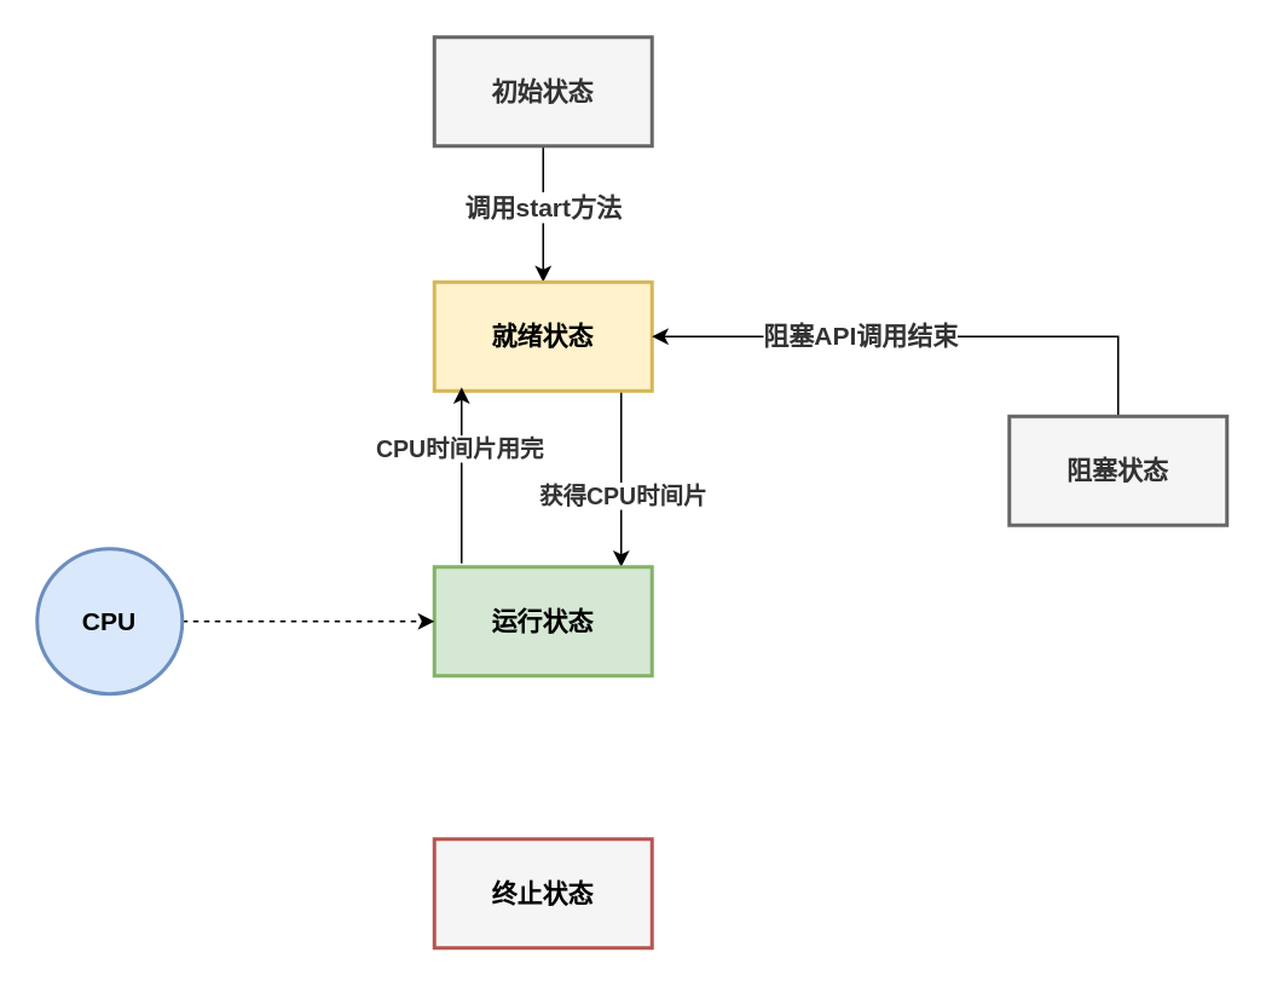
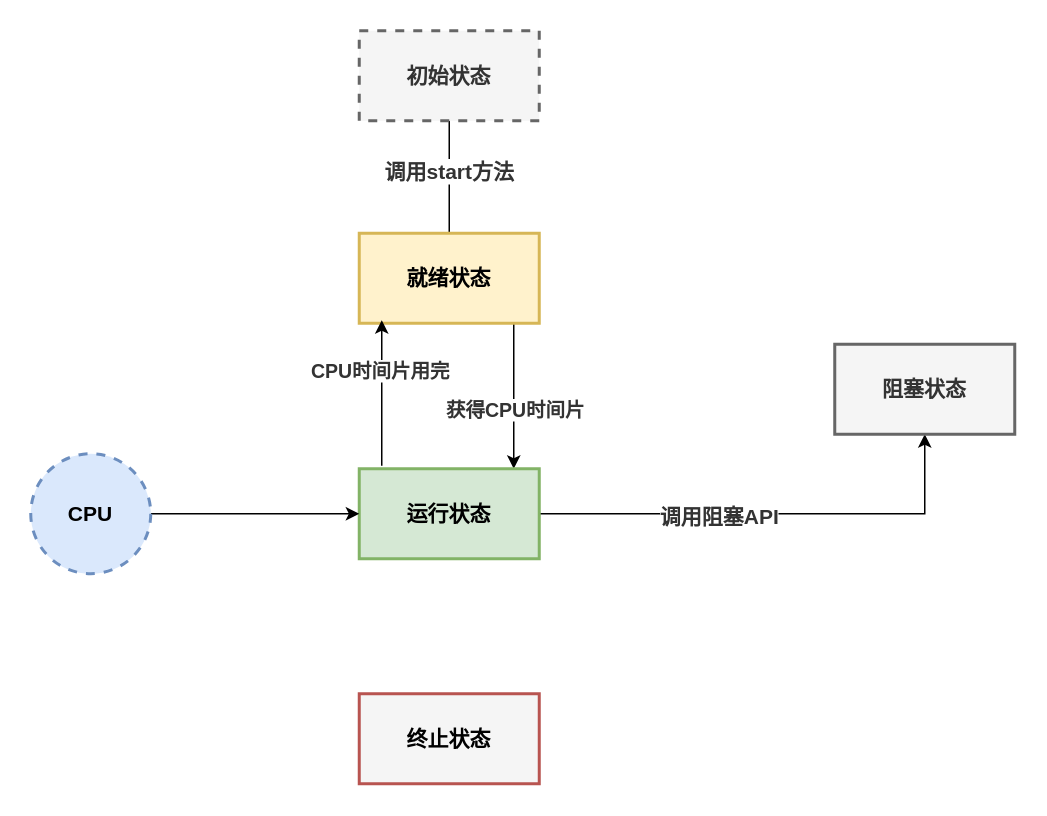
- <mxCell id="4" value="&lt;font style=&quot;font-size: 14px;&quot;&gt;&lt;b&gt;初始状态&lt;/b&gt;&lt;/font&gt;" style="rounded=0;whiteSpace=wrap;html=1;strokeWidth=2;fillColor=#f5f5f5;fontColor=#333333;strokeColor=#666666;" parent="1" vertex="1"><mxGeometry x="239" y="20" width="120" height="60" as="geometry" /></mxCell>
+ <mxCell id="4" value="&lt;font style=&quot;font-size: 14px;&quot;&gt;&lt;b&gt;初始状态&lt;/b&gt;&lt;/font&gt;" style="rounded=0;whiteSpace=wrap;html=1;strokeWidth=2;fillColor=#f5f5f5;fontColor=#333333;strokeColor=#666666;dashed=1;" parent="1" vertex="1"><mxGeometry x="239" y="20" width="120" height="60" as="geometry" /></mxCell>
- <mxCell id="2" style="edgeStyle=orthogonalEdgeStyle;rounded=0;orthogonalLoop=1;jettySize=auto;html=1;entryX=0.5;entryY=0;entryDx=0;entryDy=0;fontFamily=Helvetica;fontSize=12;fontColor=#333333;" parent="1" source="4" target="7" edge="1"><mxGeometry relative="1" as="geometry" /></mxCell>
+ <mxCell id="2" style="edgeStyle=orthogonalEdgeStyle;rounded=0;orthogonalLoop=1;jettySize=auto;html=1;entryX=0.5;entryY=0;entryDx=0;entryDy=0;fontFamily=Helvetica;fontSize=12;fontColor=#333333;endArrow=none;" parent="1" source="4" target="7" edge="1"><mxGeometry relative="1" as="geometry" /></mxCell>
- <mxCell id="15" style="edgeStyle=orthogonalEdgeStyle;rounded=0;orthogonalLoop=1;jettySize=auto;html=1;entryX=1;entryY=0.5;entryDx=0;entryDy=0;fontFamily=Helvetica;fontSize=12;fontColor=#333333;exitX=0.5;exitY=0;exitDx=0;exitDy=0;" parent="1" source="17" target="7" edge="1"><mxGeometry relative="1" as="geometry" /></mxCell>
- <mxCell id="16" value="&lt;font style=&quot;font-size: 14px;&quot;&gt;&lt;b style=&quot;&quot;&gt;阻塞API调用结束&lt;/b&gt;&lt;/font&gt;" style="edgeLabel;html=1;align=center;verticalAlign=middle;resizable=0;points=[];rounded=0;strokeColor=#666666;strokeWidth=2;fontFamily=Helvetica;fontSize=12;fontColor=#333333;fillColor=#FFFFFF;" parent="15" vertex="1" connectable="0"><mxGeometry x="0.244" y="-1" relative="1" as="geometry"><mxPoint as="offset" /></mxGeometry></mxCell>
- <mxCell id="14" value="&lt;b&gt;&lt;font style=&quot;font-size: 14px;&quot;&gt;CPU&lt;/font&gt;&lt;/b&gt;" style="ellipse;whiteSpace=wrap;html=1;aspect=fixed;rounded=0;strokeColor=#6c8ebf;strokeWidth=2;align=center;verticalAlign=middle;fontFamily=Helvetica;fontSize=12;fillColor=#dae8fc;" parent="1" vertex="1"><mxGeometry x="20" y="302" width="80" height="80" as="geometry" /></mxCell>
+ <mxCell id="14" value="&lt;b&gt;&lt;font style=&quot;font-size: 14px;&quot;&gt;CPU&lt;/font&gt;&lt;/b&gt;" style="ellipse;whiteSpace=wrap;html=1;aspect=fixed;rounded=0;strokeColor=#6c8ebf;strokeWidth=2;align=center;verticalAlign=middle;fontFamily=Helvetica;fontSize=12;fillColor=#dae8fc;dashed=1;" parent="1" vertex="1"><mxGeometry x="20" y="302" width="80" height="80" as="geometry" /></mxCell>
- <mxCell id="13" style="rounded=0;orthogonalLoop=1;jettySize=auto;html=1;entryX=0;entryY=0.5;entryDx=0;entryDy=0;fontFamily=Helvetica;fontSize=12;fontColor=#333333;dashed=1;" parent="1" source="14" target="12" edge="1"><mxGeometry relative="1" as="geometry" /></mxCell>
+ <mxCell id="13" style="rounded=0;orthogonalLoop=1;jettySize=auto;html=1;entryX=0;entryY=0.5;entryDx=0;entryDy=0;fontFamily=Helvetica;fontSize=12;fontColor=#333333;" parent="1" source="14" target="12" edge="1"><mxGeometry relative="1" as="geometry" /></mxCell>
+ <mxCell id="10" style="edgeStyle=orthogonalEdgeStyle;rounded=0;orthogonalLoop=1;jettySize=auto;html=1;entryX=0.5;entryY=1;entryDx=0;entryDy=0;fontFamily=Helvetica;fontSize=12;fontColor=#333333;" parent="1" source="12" target="17" edge="1"><mxGeometry relative="1" as="geometry" /></mxCell>
+ <mxCell id="11" value="&lt;font style=&quot;font-size: 14px;&quot;&gt;&lt;b style=&quot;&quot;&gt;调用阻塞API&lt;/b&gt;&lt;/font&gt;" style="edgeLabel;html=1;align=center;verticalAlign=middle;resizable=0;points=[];rounded=0;strokeColor=#666666;strokeWidth=2;fontFamily=Helvetica;fontSize=12;fontColor=#333333;fillColor=#FFFFFF;" parent="10" vertex="1" connectable="0"><mxGeometry x="-0.234" y="-1" relative="1" as="geometry"><mxPoint as="offset" /></mxGeometry></mxCell>
